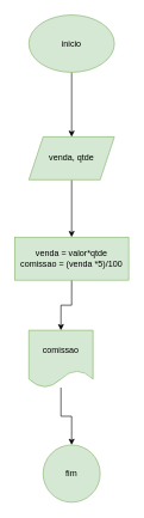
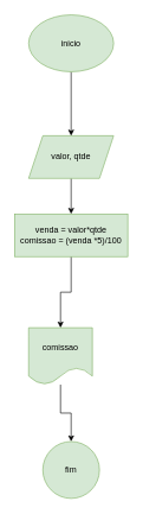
- <mxCell id="5" value="venda, qtde" style="shape=parallelogram;perimeter=parallelogramPerimeter;whiteSpace=wrap;html=1;fixedSize=1;fillColor=#d5e8d4;strokeColor=#82b366;" vertex="1" parent="1"><mxGeometry x="40" y="190" width="120" height="60" as="geometry" /></mxCell>
+ <mxCell id="5" value="valor, qtde" style="shape=parallelogram;perimeter=parallelogramPerimeter;whiteSpace=wrap;html=1;fixedSize=1;fillColor=#d5e8d4;strokeColor=#82b366;" vertex="1" parent="1"><mxGeometry x="40" y="190" width="120" height="60" as="geometry" /></mxCell>
- <mxCell id="7" value="venda = valor*qtde&lt;div&gt;comissao = (venda *5)/100&lt;/div&gt;" style="whiteSpace=wrap;html=1;fillColor=#d5e8d4;strokeColor=#82b366;" vertex="1" parent="1"><mxGeometry x="20" y="330" width="160" height="60" as="geometry" /></mxCell>
+ <mxCell id="7" value="venda = valor*qtde&lt;div&gt;comissao = (venda *5)/100&lt;/div&gt;" style="whiteSpace=wrap;html=1;fillColor=#d5e8d4;strokeColor=#82b366;" vertex="1" parent="1"><mxGeometry x="20" y="300" width="160" height="60" as="geometry" /></mxCell>
